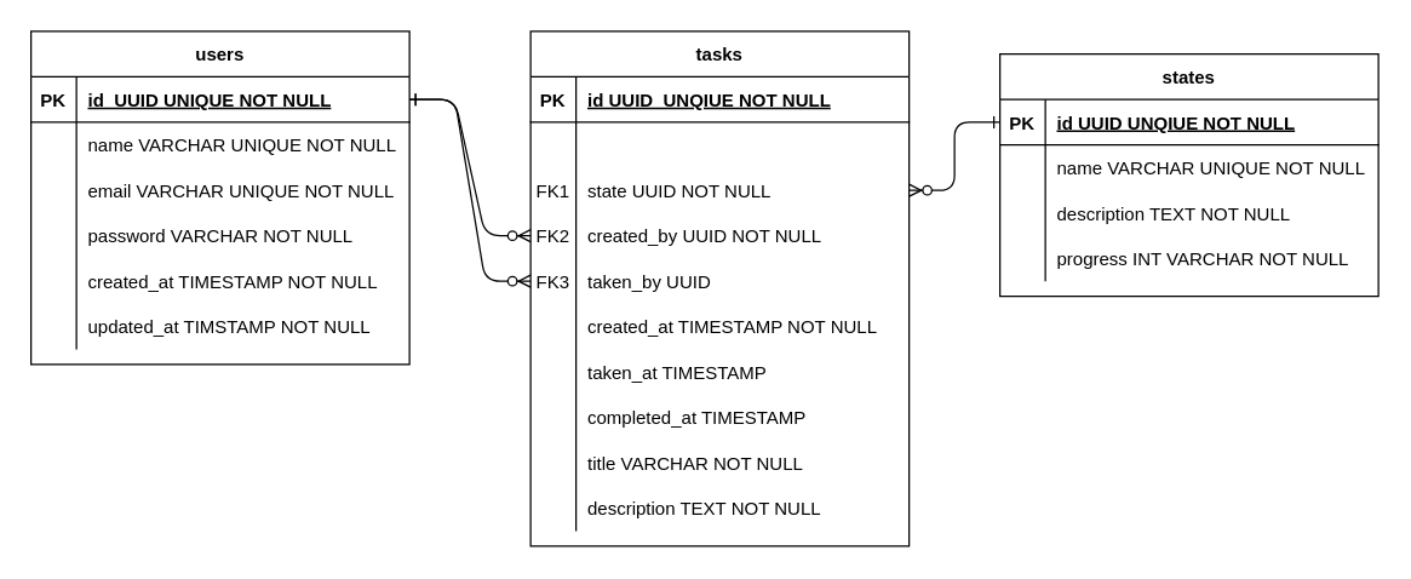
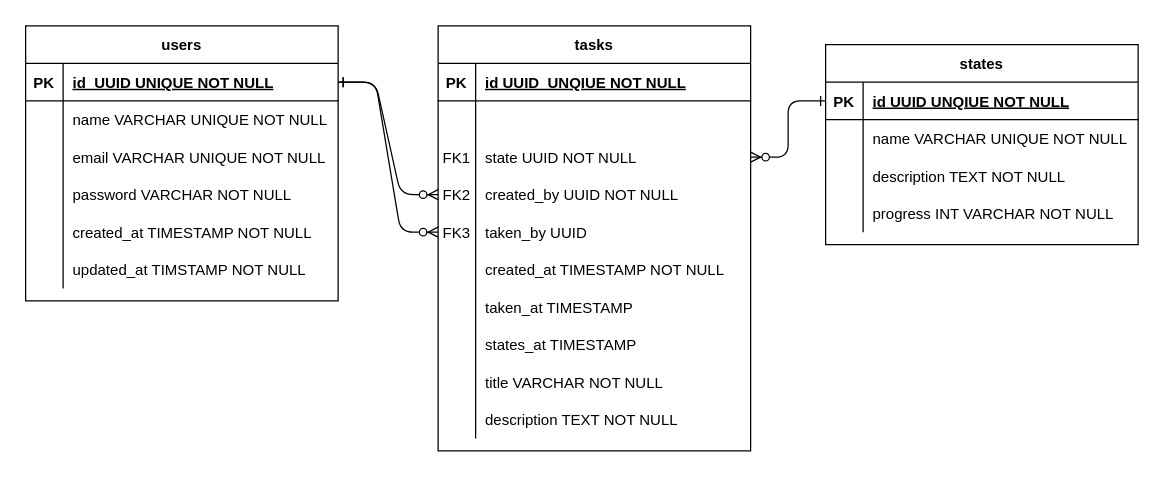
- <mxCell id="26" value="completed_at TIMESTAMP" style="shape=partialRectangle;overflow=hidden;connectable=0;fillColor=none;top=0;left=0;bottom=0;right=0;align=left;spacingLeft=6;" parent="24" vertex="1"><mxGeometry x="30" width="220" height="30" as="geometry"><mxRectangle width="220" height="30" as="alternateBounds" /></mxGeometry></mxCell>
+ <mxCell id="26" value="states_at TIMESTAMP" style="shape=partialRectangle;overflow=hidden;connectable=0;fillColor=none;top=0;left=0;bottom=0;right=0;align=left;spacingLeft=6;" parent="24" vertex="1"><mxGeometry x="30" width="220" height="30" as="geometry"><mxRectangle width="220" height="30" as="alternateBounds" /></mxGeometry></mxCell>
